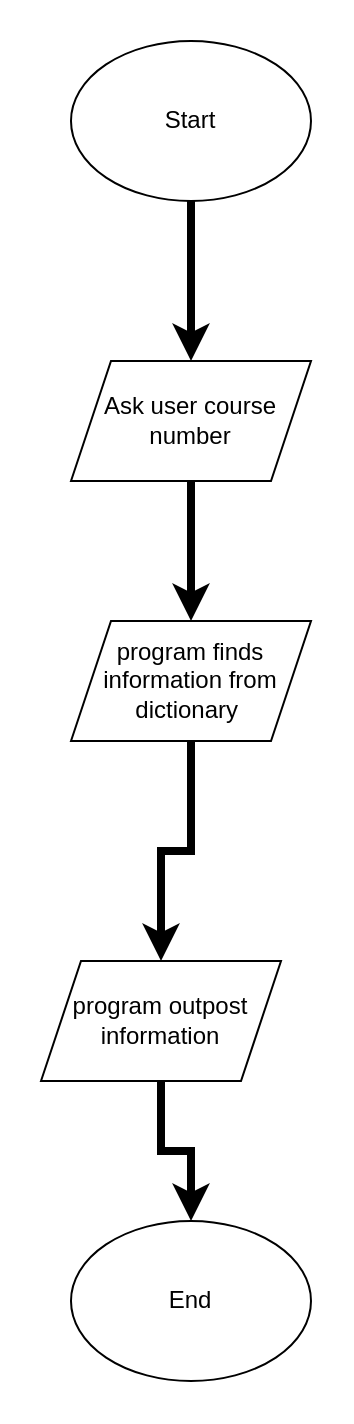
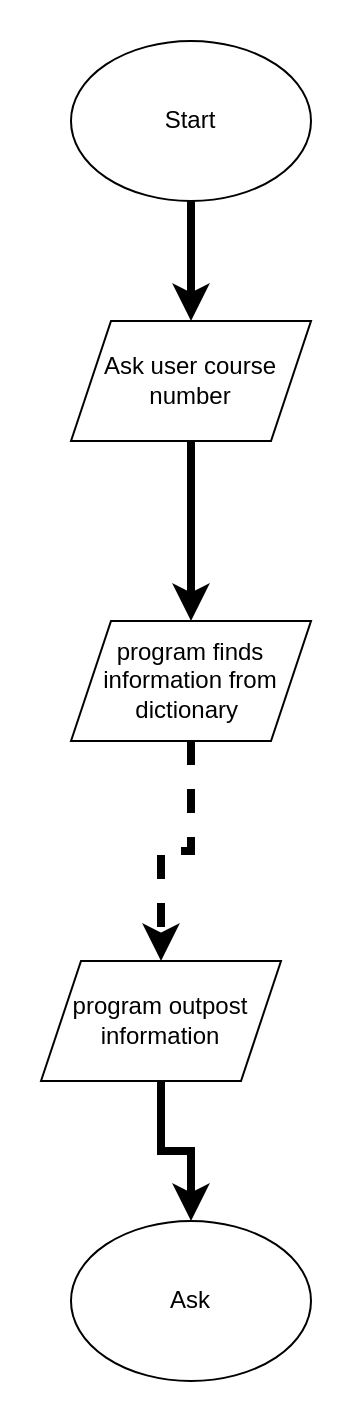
- <mxCell id="5" value="Ask user course number" style="shape=parallelogram;perimeter=parallelogramPerimeter;whiteSpace=wrap;html=1;fixedSize=1;" vertex="1" parent="1"><mxGeometry x="35" y="180" width="120" height="60" as="geometry" /></mxCell>
+ <mxCell id="5" value="Ask user course number" style="shape=parallelogram;perimeter=parallelogramPerimeter;whiteSpace=wrap;html=1;fixedSize=1;" vertex="1" parent="1"><mxGeometry x="35" y="160" width="120" height="60" as="geometry" /></mxCell>
- <mxCell id="6" value="" style="edgeStyle=orthogonalEdgeStyle;rounded=0;orthogonalLoop=1;jettySize=auto;html=1;strokeWidth=4;" edge="1" parent="1" source="7" target="9"><mxGeometry relative="1" as="geometry" /></mxCell>
+ <mxCell id="6" value="" style="edgeStyle=orthogonalEdgeStyle;rounded=0;orthogonalLoop=1;jettySize=auto;html=1;strokeWidth=4;dashed=1;" edge="1" parent="1" source="7" target="9"><mxGeometry relative="1" as="geometry" /></mxCell>
- <mxCell id="10" value="End" style="ellipse;whiteSpace=wrap;html=1;" vertex="1" parent="1"><mxGeometry x="35" y="610" width="120" height="80" as="geometry" /></mxCell>
+ <mxCell id="10" value="Ask" style="ellipse;whiteSpace=wrap;html=1;" vertex="1" parent="1"><mxGeometry x="35" y="610" width="120" height="80" as="geometry" /></mxCell>
